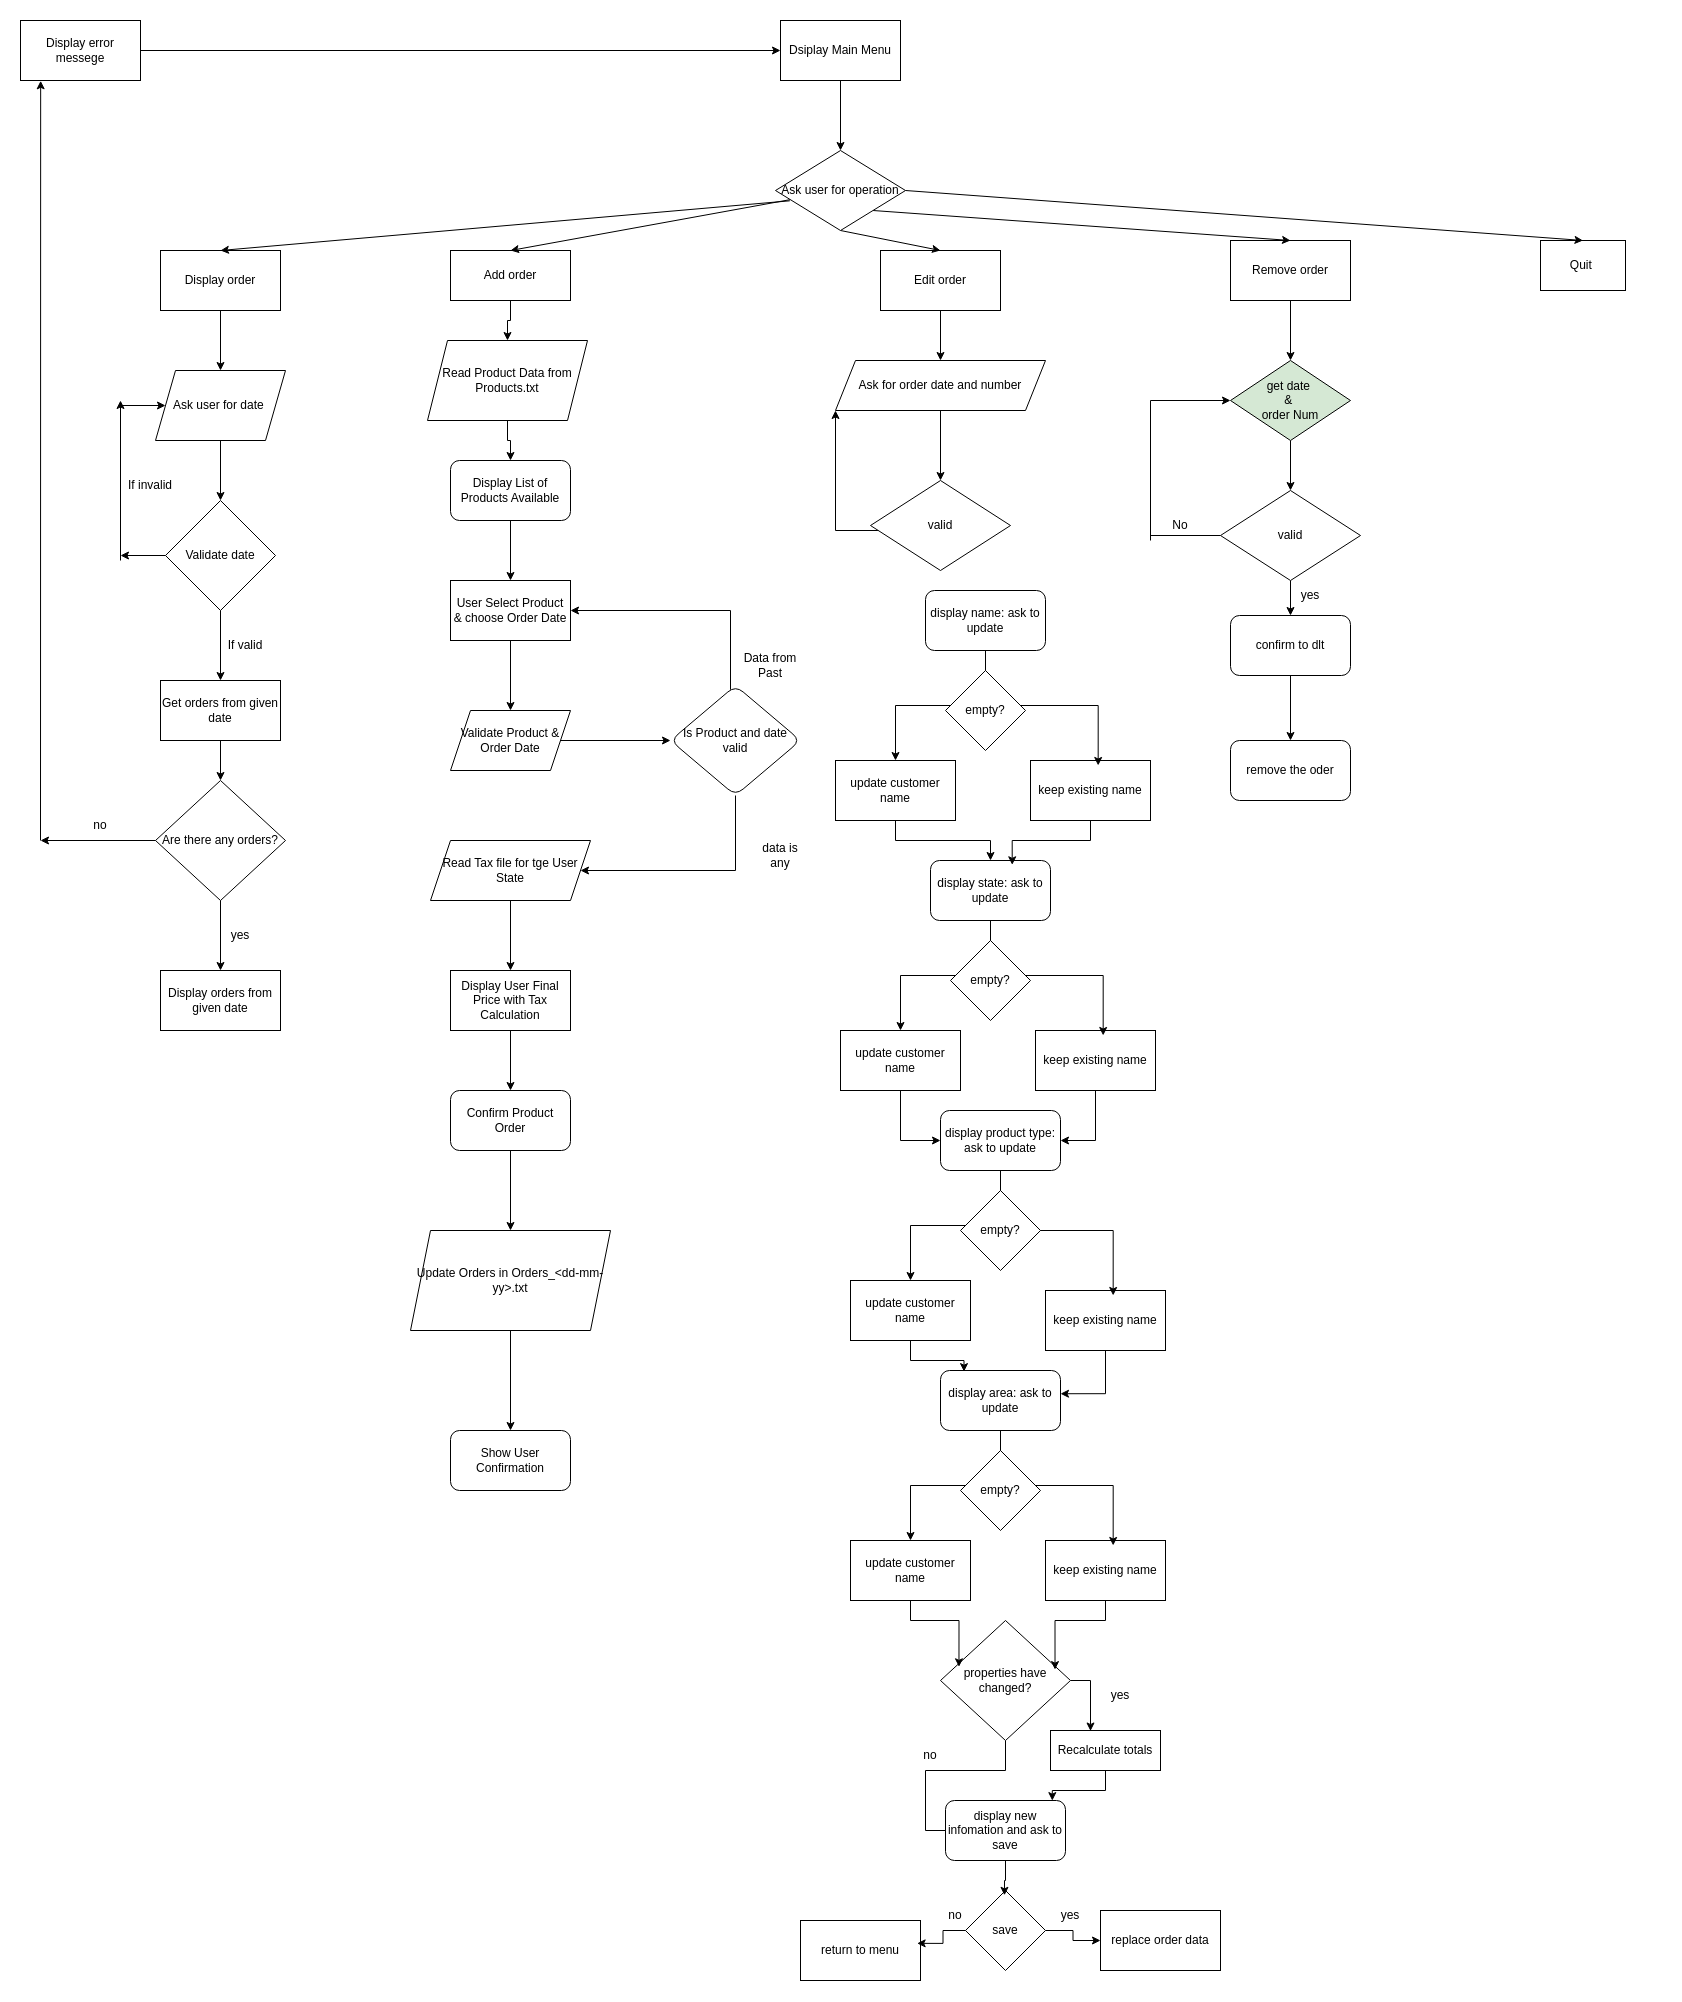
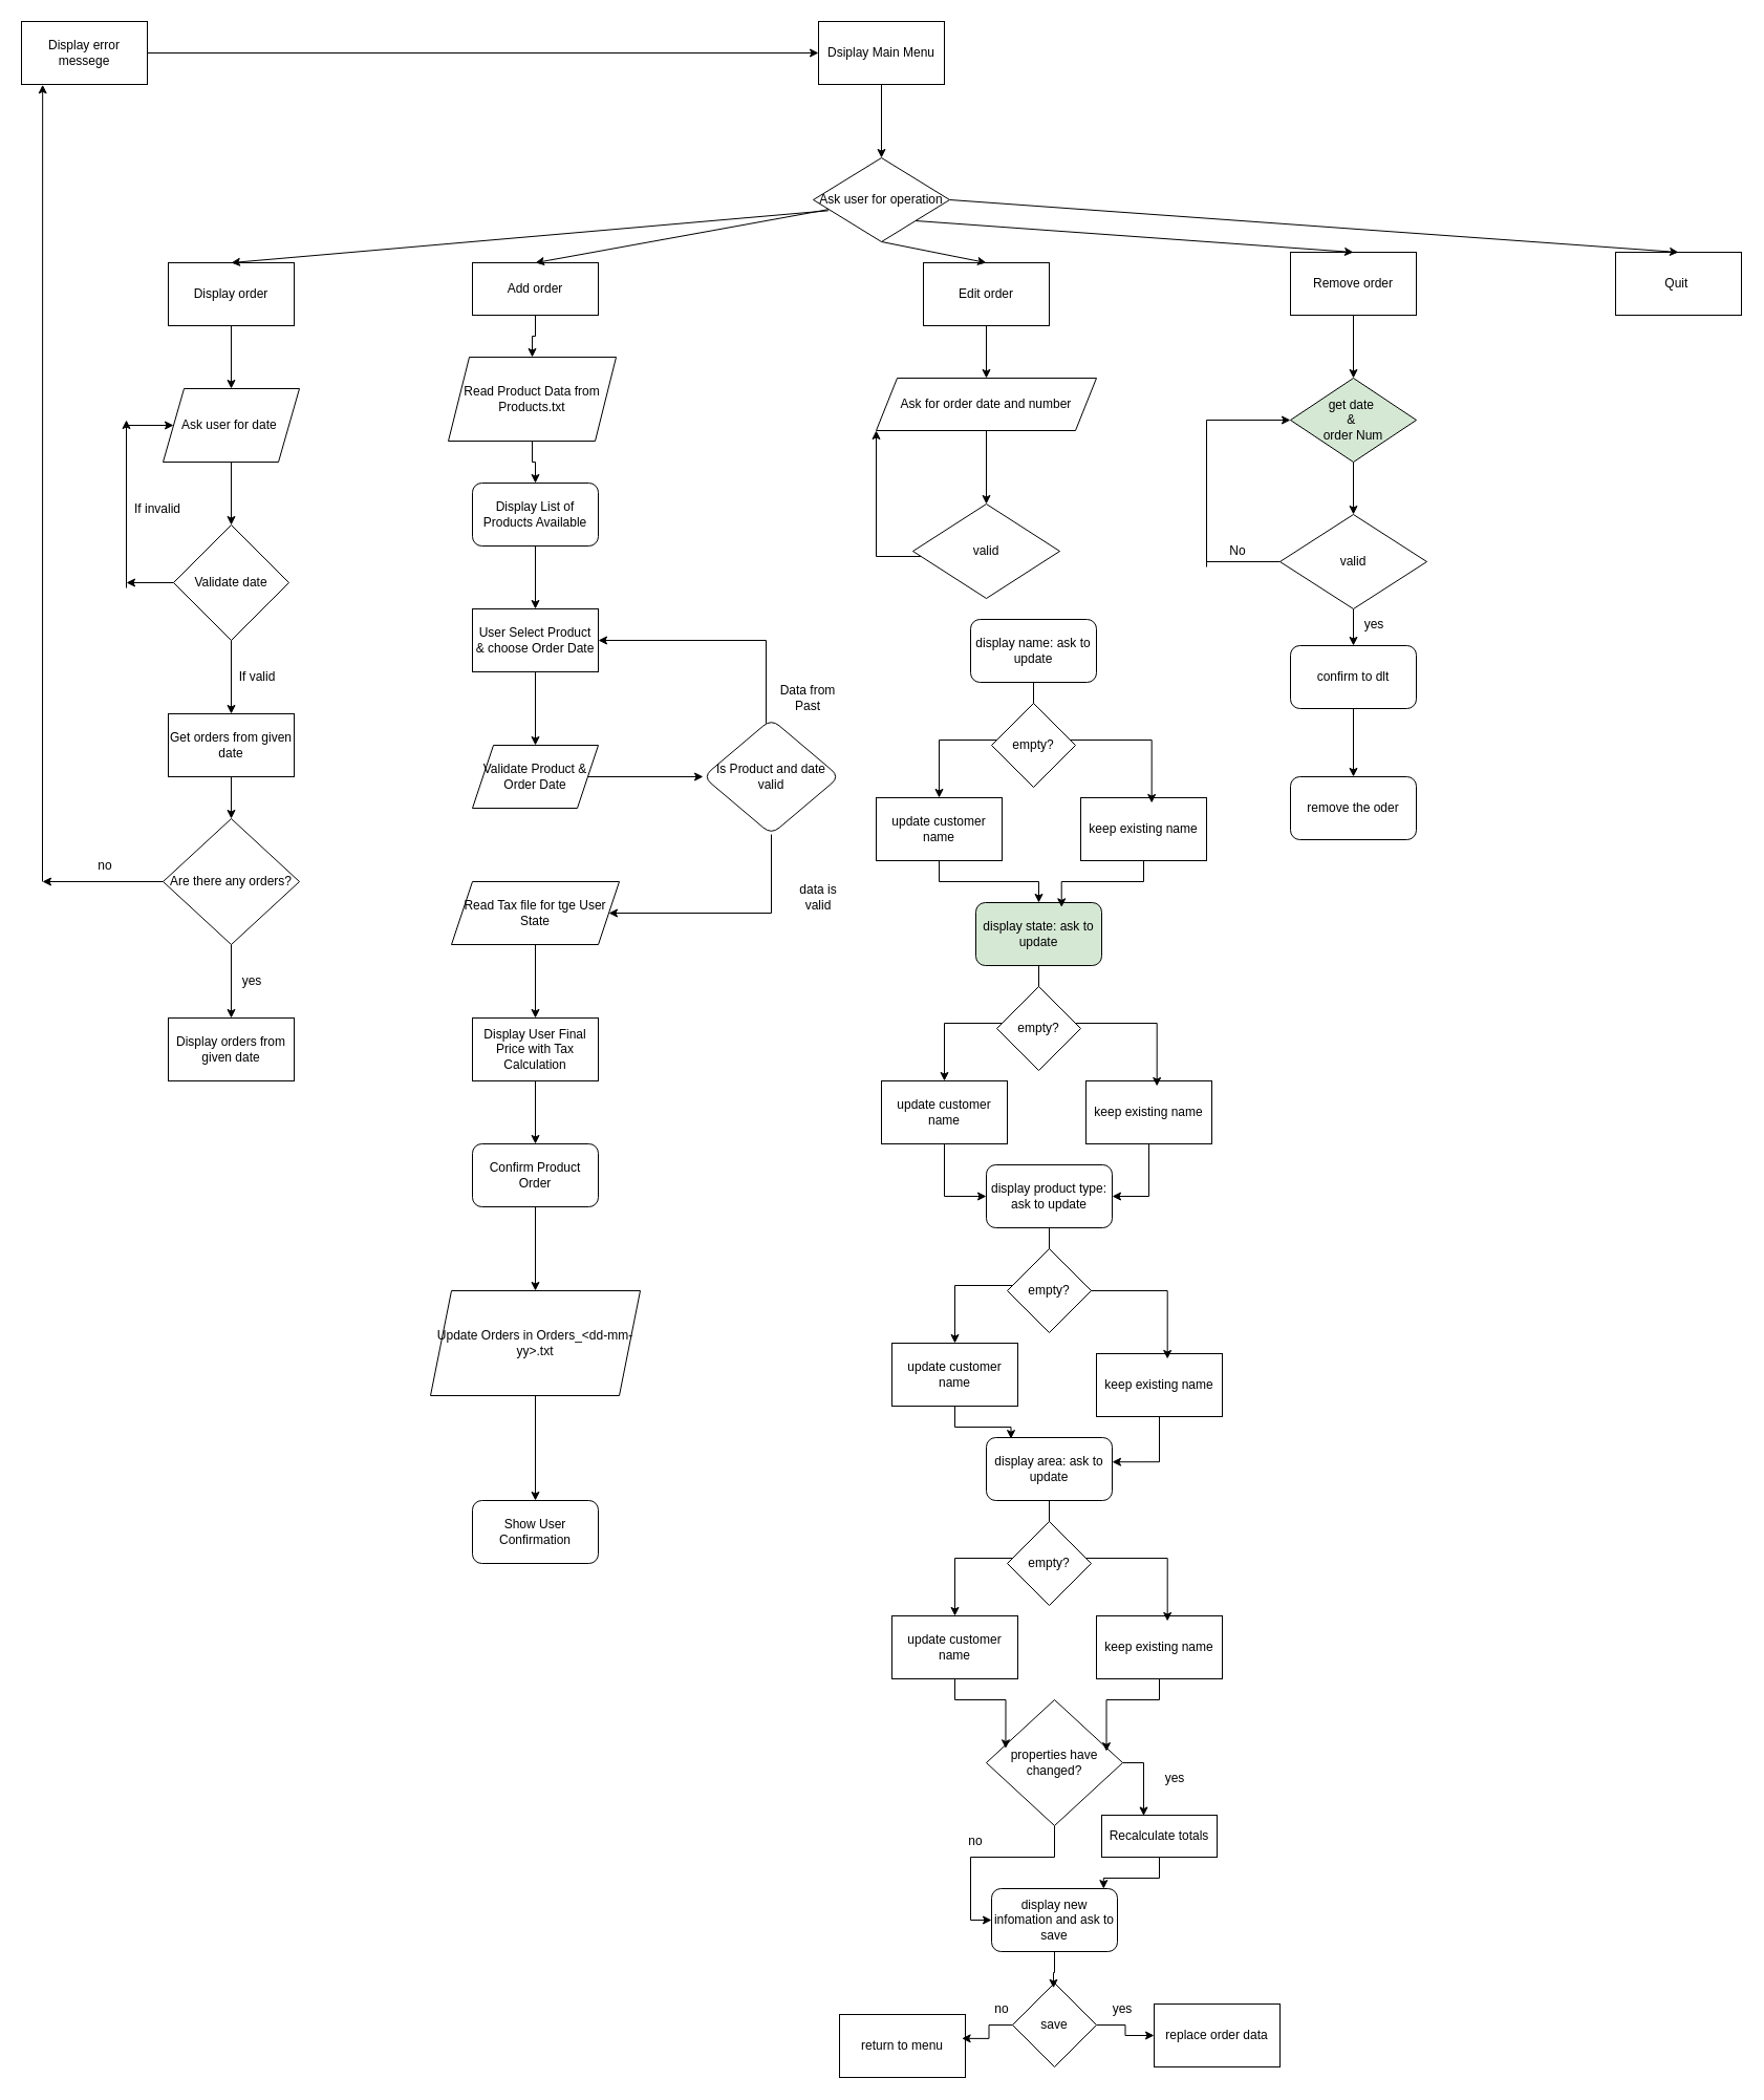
- <mxCell id="8" value="Quit&amp;nbsp;" style="rounded=0;whiteSpace=wrap;html=1;" parent="1" vertex="1"><mxGeometry x="1540" y="240" width="85" height="50" as="geometry" /></mxCell>
+ <mxCell id="8" value="Quit&amp;nbsp;" style="rounded=0;whiteSpace=wrap;html=1;" parent="1" vertex="1"><mxGeometry x="1540" y="240" width="120" height="60" as="geometry" /></mxCell>
- <mxCell id="72" value="data is any" style="text;html=1;whiteSpace=wrap;strokeColor=none;fillColor=none;align=center;verticalAlign=middle;rounded=0;" parent="1" vertex="1"><mxGeometry x="750" y="840" width="60" height="30" as="geometry" /></mxCell>
+ <mxCell id="72" value="data is valid" style="text;html=1;whiteSpace=wrap;strokeColor=none;fillColor=none;align=center;verticalAlign=middle;rounded=0;" parent="1" vertex="1"><mxGeometry x="750" y="840" width="60" height="30" as="geometry" /></mxCell>
- <mxCell id="85" value="display state: ask to update" style="rounded=1;whiteSpace=wrap;html=1;" parent="1" vertex="1"><mxGeometry x="930" y="860" width="120" height="60" as="geometry" /></mxCell>
+ <mxCell id="85" value="display state: ask to update" style="rounded=1;whiteSpace=wrap;html=1;fillColor=#d5e8d4;" parent="1" vertex="1"><mxGeometry x="930" y="860" width="120" height="60" as="geometry" /></mxCell>
- <mxCell id="108" style="edgeStyle=orthogonalEdgeStyle;rounded=0;orthogonalLoop=1;jettySize=auto;html=1;entryX=0;entryY=0.5;entryDx=0;entryDy=0;endArrow=none;" parent="1" source="109" target="114" edge="1"><mxGeometry relative="1" as="geometry" /></mxCell>
+ <mxCell id="108" style="edgeStyle=orthogonalEdgeStyle;rounded=0;orthogonalLoop=1;jettySize=auto;html=1;entryX=0;entryY=0.5;entryDx=0;entryDy=0;" parent="1" source="109" target="114" edge="1"><mxGeometry relative="1" as="geometry" /></mxCell>
